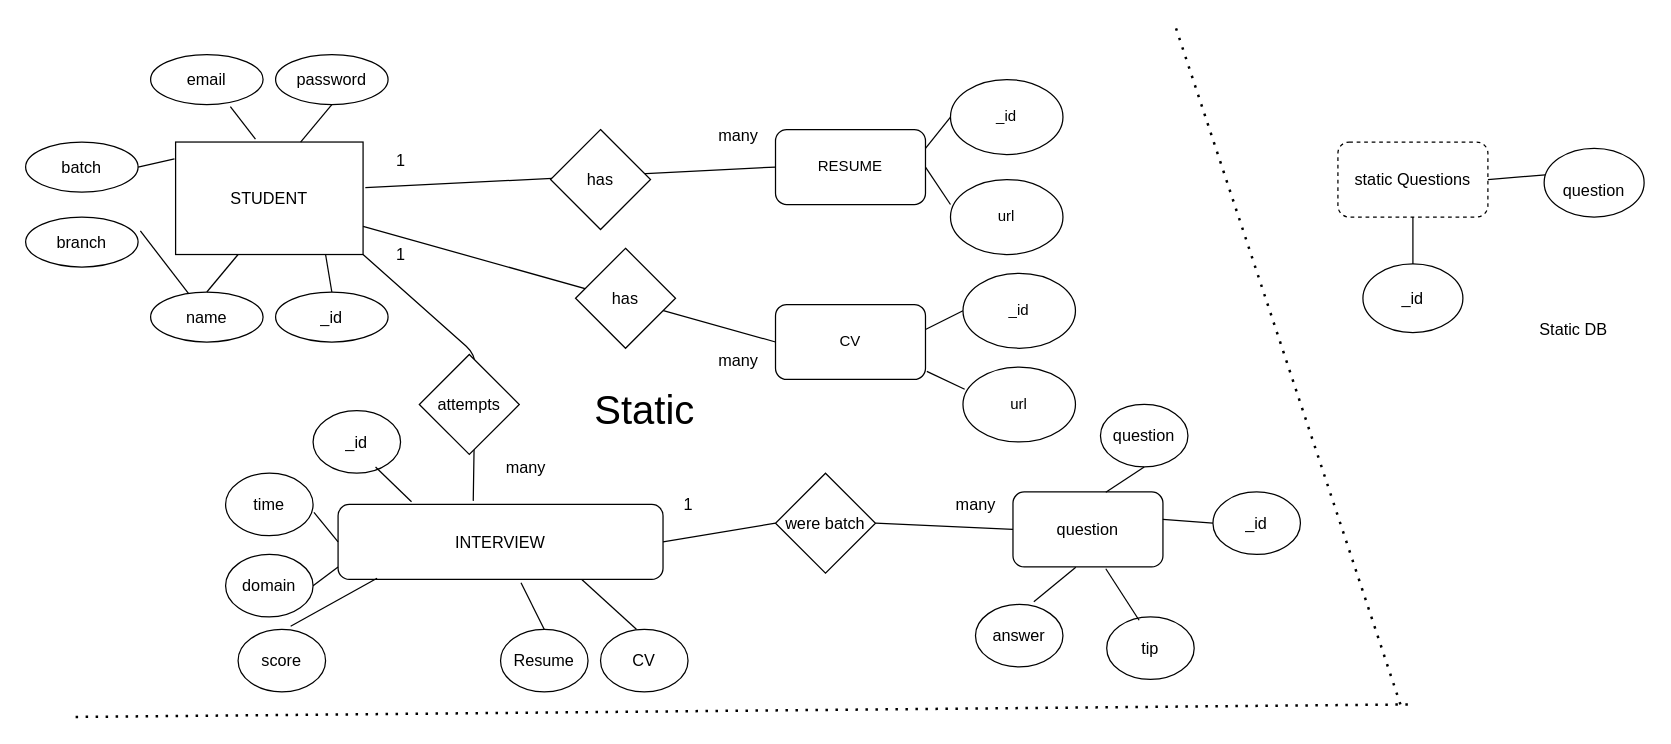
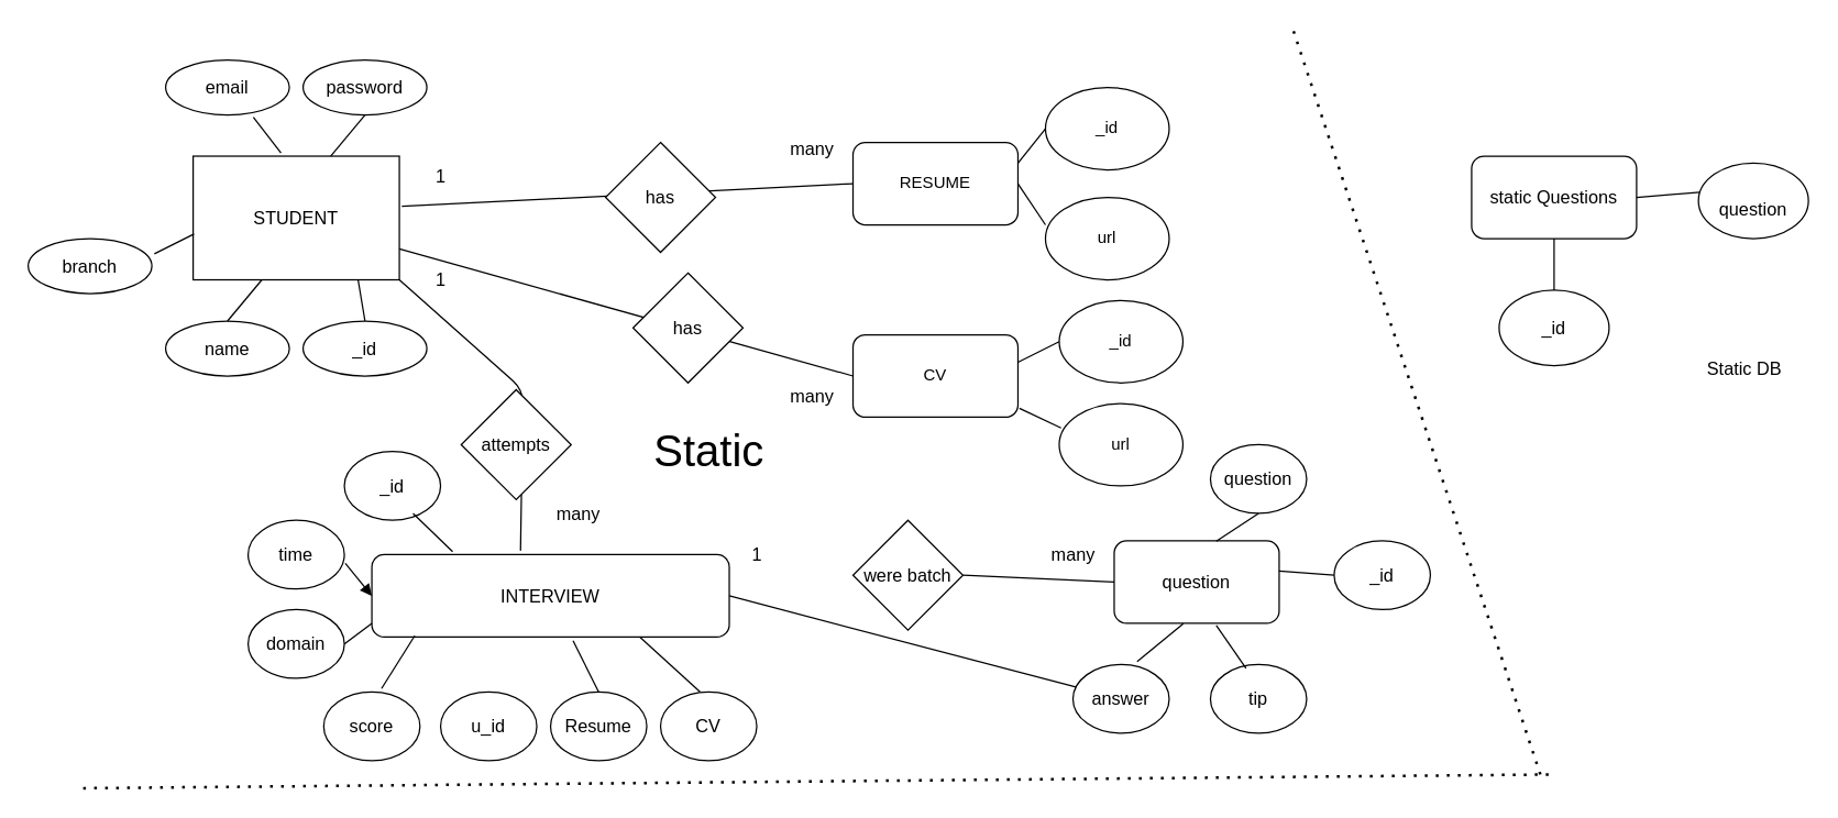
- <mxCell id="21" value="" style="endArrow=none;html=1;fontSize=13;entryX=-0.006;entryY=0.15;entryDx=0;entryDy=0;entryPerimeter=0;exitX=1;exitY=0.5;exitDx=0;exitDy=0;" edge="1" parent="1" source="16" target="12"><mxGeometry width="50" height="50" relative="1" as="geometry"><mxPoint x="100" y="153" as="sourcePoint" /><mxPoint x="150" y="103" as="targetPoint" /></mxGeometry></mxCell>
- <mxCell id="16" value="batch" style="ellipse;whiteSpace=wrap;html=1;fontSize=13;" vertex="1" parent="1"><mxGeometry x="20" y="113" width="90" height="40" as="geometry" /></mxCell>
- <mxCell id="50" value="static Questions" style="rounded=1;whiteSpace=wrap;html=1;fontSize=13;dashed=1;" vertex="1" parent="1"><mxGeometry x="1070" y="113" width="120" height="60" as="geometry" /></mxCell>
+ <mxCell id="50" value="static Questions" style="rounded=1;whiteSpace=wrap;html=1;fontSize=13;" vertex="1" parent="1"><mxGeometry x="1070" y="113" width="120" height="60" as="geometry" /></mxCell>
- <mxCell id="20" value="" style="endArrow=none;html=1;fontSize=13;exitX=1.02;exitY=0.278;exitDx=0;exitDy=0;exitPerimeter=0;" edge="1" parent="1" source="15" target="13"><mxGeometry width="50" height="50" relative="1" as="geometry"><mxPoint x="100" y="203" as="sourcePoint" /><mxPoint x="150" y="153" as="targetPoint" /></mxGeometry></mxCell>
+ <mxCell id="20" value="" style="endArrow=none;html=1;fontSize=13;entryX=0.004;entryY=0.63;entryDx=0;entryDy=0;entryPerimeter=0;exitX=1.02;exitY=0.278;exitDx=0;exitDy=0;exitPerimeter=0;" edge="1" parent="1" source="15" target="12"><mxGeometry width="50" height="50" relative="1" as="geometry"><mxPoint x="100" y="203" as="sourcePoint" /><mxPoint x="150" y="153" as="targetPoint" /></mxGeometry></mxCell>
- <mxCell id="71" value="Static DB&amp;nbsp;&lt;br&gt;" style="text;html=1;align=center;verticalAlign=middle;resizable=0;points=[];autosize=1;strokeColor=none;fillColor=none;fontSize=13;" vertex="1" parent="1"><mxGeometry x="1220" y="248" width="80" height="30" as="geometry" /></mxCell>
+ <mxCell id="71" value="Static DB&amp;nbsp;&lt;br&gt;" style="text;html=1;align=center;verticalAlign=middle;resizable=0;points=[];autosize=1;strokeColor=none;fillColor=none;fontSize=13;" vertex="1" parent="1"><mxGeometry x="1230" y="253" width="80" height="30" as="geometry" /></mxCell>
- <mxCell id="42" value="" style="endArrow=none;html=1;fontSize=13;exitX=1;exitY=0.5;exitDx=0;exitDy=0;entryX=0;entryY=0.5;entryDx=0;entryDy=0;" edge="1" parent="1" source="33" target="43"><mxGeometry width="50" height="50" relative="1" as="geometry"><mxPoint x="530" y="433" as="sourcePoint" /><mxPoint x="810" y="423" as="targetPoint" /></mxGeometry></mxCell>
+ <mxCell id="42" value="" style="endArrow=none;html=1;fontSize=13;exitX=1;exitY=0.5;exitDx=0;exitDy=0;" edge="1" parent="1" source="33" target="39"><mxGeometry width="50" height="50" relative="1" as="geometry"><mxPoint x="530" y="433" as="sourcePoint" /><mxPoint x="810" y="423" as="targetPoint" /></mxGeometry></mxCell>
- <mxCell id="64" value="" style="endArrow=none;html=1;fontSize=13;exitX=1.01;exitY=0.625;exitDx=0;exitDy=0;exitPerimeter=0;entryX=0;entryY=0.5;entryDx=0;entryDy=0;entryPerimeter=0;" edge="1" parent="1" source="56" target="33"><mxGeometry width="50" height="50" relative="1" as="geometry"><mxPoint x="240" y="433" as="sourcePoint" /><mxPoint x="270" y="423" as="targetPoint" /></mxGeometry></mxCell>
+ <mxCell id="64" value="" style="endArrow=block;html=1;fontSize=13;exitX=1.01;exitY=0.625;exitDx=0;exitDy=0;exitPerimeter=0;entryX=0;entryY=0.5;entryDx=0;entryDy=0;entryPerimeter=0;" edge="1" parent="1" source="56" target="33"><mxGeometry width="50" height="50" relative="1" as="geometry"><mxPoint x="240" y="433" as="sourcePoint" /><mxPoint x="270" y="423" as="targetPoint" /></mxGeometry></mxCell>
- <mxCell id="38" value="tip" style="ellipse;whiteSpace=wrap;html=1;fontSize=13;" vertex="1" parent="1"><mxGeometry x="885" y="493" width="70" height="50" as="geometry" /></mxCell>
+ <mxCell id="38" value="tip" style="ellipse;whiteSpace=wrap;html=1;fontSize=13;" vertex="1" parent="1"><mxGeometry x="880" y="483" width="70" height="50" as="geometry" /></mxCell>
- <mxCell id="53" value="score" style="ellipse;whiteSpace=wrap;html=1;fontSize=13;" vertex="1" parent="1"><mxGeometry x="190" y="503" width="70" height="50" as="geometry" /></mxCell>
+ <mxCell id="53" value="score" style="ellipse;whiteSpace=wrap;html=1;fontSize=13;" vertex="1" parent="1"><mxGeometry x="235" y="503" width="70" height="50" as="geometry" /></mxCell>
+ <mxCell id="54" value="u_id" style="ellipse;whiteSpace=wrap;html=1;fontSize=13;" vertex="1" parent="1"><mxGeometry x="320" y="503" width="70" height="50" as="geometry" /></mxCell>
